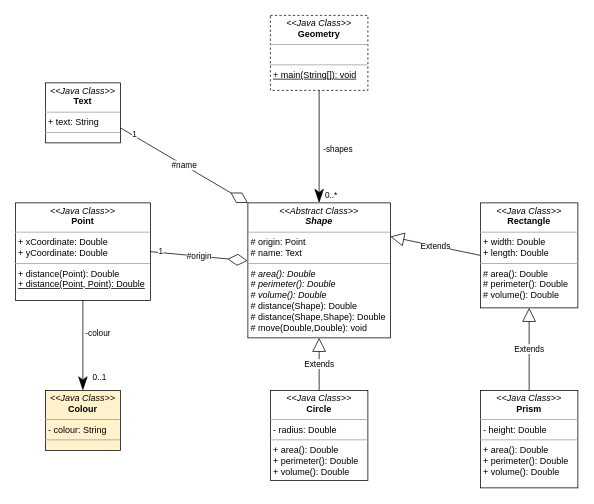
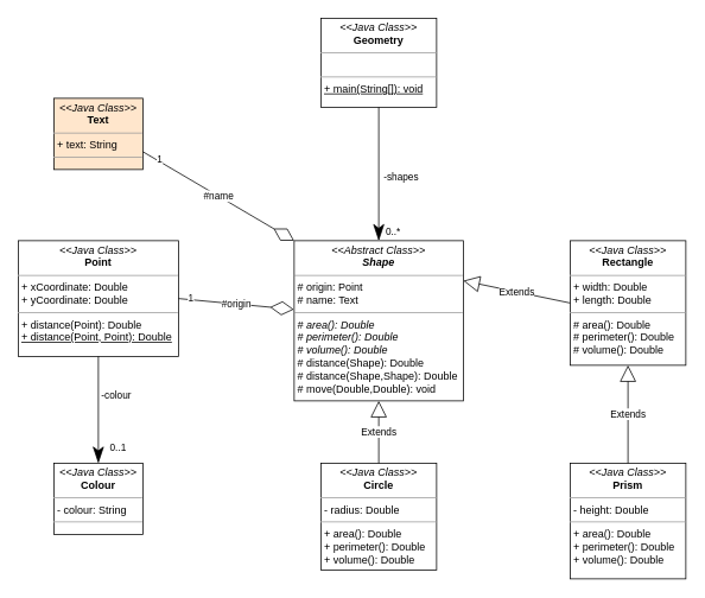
- <mxCell id="2" value="&lt;p style=&quot;margin: 0px ; margin-top: 4px ; text-align: center&quot;&gt;&lt;i&gt;&amp;lt;&amp;lt;Java Class&amp;gt;&amp;gt;&lt;/i&gt;&lt;br&gt;&lt;b&gt;Geometry&lt;/b&gt;&lt;/p&gt;&lt;hr size=&quot;1&quot;&gt;&lt;p style=&quot;margin: 0px ; margin-left: 4px&quot;&gt;&lt;br&gt;&lt;/p&gt;&lt;hr size=&quot;1&quot;&gt;&lt;p style=&quot;margin: 0px ; margin-left: 4px&quot;&gt;&lt;u&gt;+ main(String[]): void&lt;br&gt;&lt;/u&gt;&lt;br&gt;&lt;/p&gt;" style="verticalAlign=top;align=left;overflow=fill;fontSize=12;fontFamily=Helvetica;html=1;rounded=0;shadow=0;comic=0;labelBackgroundColor=none;strokeWidth=1;dashed=1;" parent="1" vertex="1"><mxGeometry x="360" y="20" width="130" height="100" as="geometry" /></mxCell>
+ <mxCell id="2" value="&lt;p style=&quot;margin: 0px ; margin-top: 4px ; text-align: center&quot;&gt;&lt;i&gt;&amp;lt;&amp;lt;Java Class&amp;gt;&amp;gt;&lt;/i&gt;&lt;br&gt;&lt;b&gt;Geometry&lt;/b&gt;&lt;/p&gt;&lt;hr size=&quot;1&quot;&gt;&lt;p style=&quot;margin: 0px ; margin-left: 4px&quot;&gt;&lt;br&gt;&lt;/p&gt;&lt;hr size=&quot;1&quot;&gt;&lt;p style=&quot;margin: 0px ; margin-left: 4px&quot;&gt;&lt;u&gt;+ main(String[]): void&lt;br&gt;&lt;/u&gt;&lt;br&gt;&lt;/p&gt;" style="verticalAlign=top;align=left;overflow=fill;fontSize=12;fontFamily=Helvetica;html=1;rounded=0;shadow=0;comic=0;labelBackgroundColor=none;strokeWidth=1" parent="1" vertex="1"><mxGeometry x="360" y="20" width="130" height="100" as="geometry" /></mxCell>
- <mxCell id="3" value="&lt;p style=&quot;margin: 0px ; margin-top: 4px ; text-align: center&quot;&gt;&lt;i&gt;&amp;lt;&amp;lt;Java Class&amp;gt;&amp;gt;&lt;/i&gt;&lt;br&gt;&lt;b&gt;Text&lt;/b&gt;&lt;/p&gt;&lt;hr size=&quot;1&quot;&gt;&lt;p style=&quot;margin: 0px ; margin-left: 4px&quot;&gt;+ text: String&lt;br&gt;&lt;/p&gt;&lt;hr size=&quot;1&quot;&gt;&lt;p style=&quot;margin: 0px ; margin-left: 4px&quot;&gt;&lt;br&gt;&lt;/p&gt;" style="verticalAlign=top;align=left;overflow=fill;fontSize=12;fontFamily=Helvetica;html=1;rounded=0;shadow=0;comic=0;labelBackgroundColor=none;strokeWidth=1" parent="1" vertex="1"><mxGeometry x="60" y="110" width="100" height="80" as="geometry" /></mxCell>
+ <mxCell id="3" value="&lt;p style=&quot;margin: 0px ; margin-top: 4px ; text-align: center&quot;&gt;&lt;i&gt;&amp;lt;&amp;lt;Java Class&amp;gt;&amp;gt;&lt;/i&gt;&lt;br&gt;&lt;b&gt;Text&lt;/b&gt;&lt;/p&gt;&lt;hr size=&quot;1&quot;&gt;&lt;p style=&quot;margin: 0px ; margin-left: 4px&quot;&gt;+ text: String&lt;br&gt;&lt;/p&gt;&lt;hr size=&quot;1&quot;&gt;&lt;p style=&quot;margin: 0px ; margin-left: 4px&quot;&gt;&lt;br&gt;&lt;/p&gt;" style="verticalAlign=top;align=left;overflow=fill;fontSize=12;fontFamily=Helvetica;html=1;rounded=0;shadow=0;comic=0;labelBackgroundColor=none;strokeWidth=1;fillColor=#ffe6cc;" parent="1" vertex="1"><mxGeometry x="60" y="110" width="100" height="80" as="geometry" /></mxCell>
- <mxCell id="7" value="&lt;p style=&quot;margin: 0px ; margin-top: 4px ; text-align: center&quot;&gt;&lt;i&gt;&amp;lt;&amp;lt;Java Class&amp;gt;&amp;gt;&lt;/i&gt;&lt;br&gt;&lt;b&gt;Colour&lt;/b&gt;&lt;/p&gt;&lt;hr size=&quot;1&quot;&gt;&lt;p style=&quot;margin: 0px ; margin-left: 4px&quot;&gt;- colour: String&lt;br&gt;&lt;/p&gt;&lt;hr size=&quot;1&quot;&gt;&lt;p style=&quot;margin: 0px ; margin-left: 4px&quot;&gt;&lt;br&gt;&lt;/p&gt;" style="verticalAlign=top;align=left;overflow=fill;fontSize=12;fontFamily=Helvetica;html=1;rounded=0;shadow=0;comic=0;labelBackgroundColor=none;strokeWidth=1;fillColor=#fff2cc;" parent="1" vertex="1"><mxGeometry x="60" y="520" width="100" height="80" as="geometry" /></mxCell>
+ <mxCell id="7" value="&lt;p style=&quot;margin: 0px ; margin-top: 4px ; text-align: center&quot;&gt;&lt;i&gt;&amp;lt;&amp;lt;Java Class&amp;gt;&amp;gt;&lt;/i&gt;&lt;br&gt;&lt;b&gt;Colour&lt;/b&gt;&lt;/p&gt;&lt;hr size=&quot;1&quot;&gt;&lt;p style=&quot;margin: 0px ; margin-left: 4px&quot;&gt;- colour: String&lt;br&gt;&lt;/p&gt;&lt;hr size=&quot;1&quot;&gt;&lt;p style=&quot;margin: 0px ; margin-left: 4px&quot;&gt;&lt;br&gt;&lt;/p&gt;" style="verticalAlign=top;align=left;overflow=fill;fontSize=12;fontFamily=Helvetica;html=1;rounded=0;shadow=0;comic=0;labelBackgroundColor=none;strokeWidth=1" parent="1" vertex="1"><mxGeometry x="60" y="520" width="100" height="80" as="geometry" /></mxCell>
